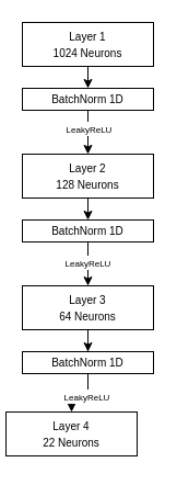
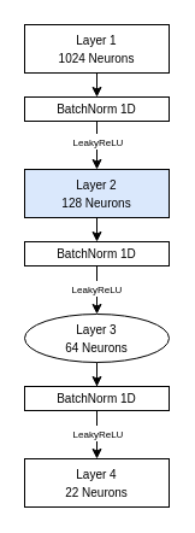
- <mxCell id="5" value="&lt;font style=&quot;font-size: 10px;&quot;&gt;Layer 2&lt;/font&gt;&lt;div&gt;&lt;span style=&quot;font-size: 10px;&quot;&gt;128&amp;nbsp;&lt;/span&gt;&lt;span style=&quot;font-size: 10px; background-color: transparent; color: light-dark(rgb(0, 0, 0), rgb(255, 255, 255));&quot;&gt;Neurons&lt;/span&gt;&lt;/div&gt;" style="rounded=0;whiteSpace=wrap;html=1;" parent="1" vertex="1"><mxGeometry x="20" y="140" width="120" height="40" as="geometry" /></mxCell>
+ <mxCell id="5" value="&lt;font style=&quot;font-size: 10px;&quot;&gt;Layer 2&lt;/font&gt;&lt;div&gt;&lt;span style=&quot;font-size: 10px;&quot;&gt;128&amp;nbsp;&lt;/span&gt;&lt;span style=&quot;font-size: 10px; background-color: transparent; color: light-dark(rgb(0, 0, 0), rgb(255, 255, 255));&quot;&gt;Neurons&lt;/span&gt;&lt;/div&gt;" style="rounded=0;whiteSpace=wrap;html=1;fillColor=#dae8fc;" parent="1" vertex="1"><mxGeometry x="20" y="140" width="120" height="40" as="geometry" /></mxCell>
- <mxCell id="7" value="&lt;font style=&quot;font-size: 10px;&quot;&gt;Layer 3&lt;/font&gt;&lt;div&gt;&lt;span style=&quot;font-size: 10px;&quot;&gt;64&amp;nbsp;&lt;/span&gt;&lt;span style=&quot;font-size: 10px; background-color: transparent; color: light-dark(rgb(0, 0, 0), rgb(255, 255, 255));&quot;&gt;Neurons&lt;/span&gt;&lt;/div&gt;" style="rounded=0;whiteSpace=wrap;html=1;" parent="1" vertex="1"><mxGeometry x="20" y="260" width="120" height="40" as="geometry" /></mxCell>
+ <mxCell id="7" value="&lt;font style=&quot;font-size: 10px;&quot;&gt;Layer 3&lt;/font&gt;&lt;div&gt;&lt;span style=&quot;font-size: 10px;&quot;&gt;64&amp;nbsp;&lt;/span&gt;&lt;span style=&quot;font-size: 10px; background-color: transparent; color: light-dark(rgb(0, 0, 0), rgb(255, 255, 255));&quot;&gt;Neurons&lt;/span&gt;&lt;/div&gt;" style="ellipse;whiteSpace=wrap;html=1;" parent="1" vertex="1"><mxGeometry x="20" y="260" width="120" height="40" as="geometry" /></mxCell>
- <mxCell id="8" value="&lt;font style=&quot;font-size: 10px;&quot;&gt;Layer 4&lt;/font&gt;&lt;div&gt;&lt;div&gt;&lt;span style=&quot;font-size: 10px;&quot;&gt;22&amp;nbsp;&lt;/span&gt;&lt;span style=&quot;font-size: 10px; background-color: transparent; color: light-dark(rgb(0, 0, 0), rgb(255, 255, 255));&quot;&gt;Neurons&lt;/span&gt;&lt;/div&gt;&lt;/div&gt;" style="rounded=0;whiteSpace=wrap;html=1;" parent="1" vertex="1"><mxGeometry x="5" y="375" width="120" height="40" as="geometry" /></mxCell>
+ <mxCell id="8" value="&lt;font style=&quot;font-size: 10px;&quot;&gt;Layer 4&lt;/font&gt;&lt;div&gt;&lt;div&gt;&lt;span style=&quot;font-size: 10px;&quot;&gt;22&amp;nbsp;&lt;/span&gt;&lt;span style=&quot;font-size: 10px; background-color: transparent; color: light-dark(rgb(0, 0, 0), rgb(255, 255, 255));&quot;&gt;Neurons&lt;/span&gt;&lt;/div&gt;&lt;/div&gt;" style="rounded=0;whiteSpace=wrap;html=1;" parent="1" vertex="1"><mxGeometry x="20" y="380" width="120" height="40" as="geometry" /></mxCell>
